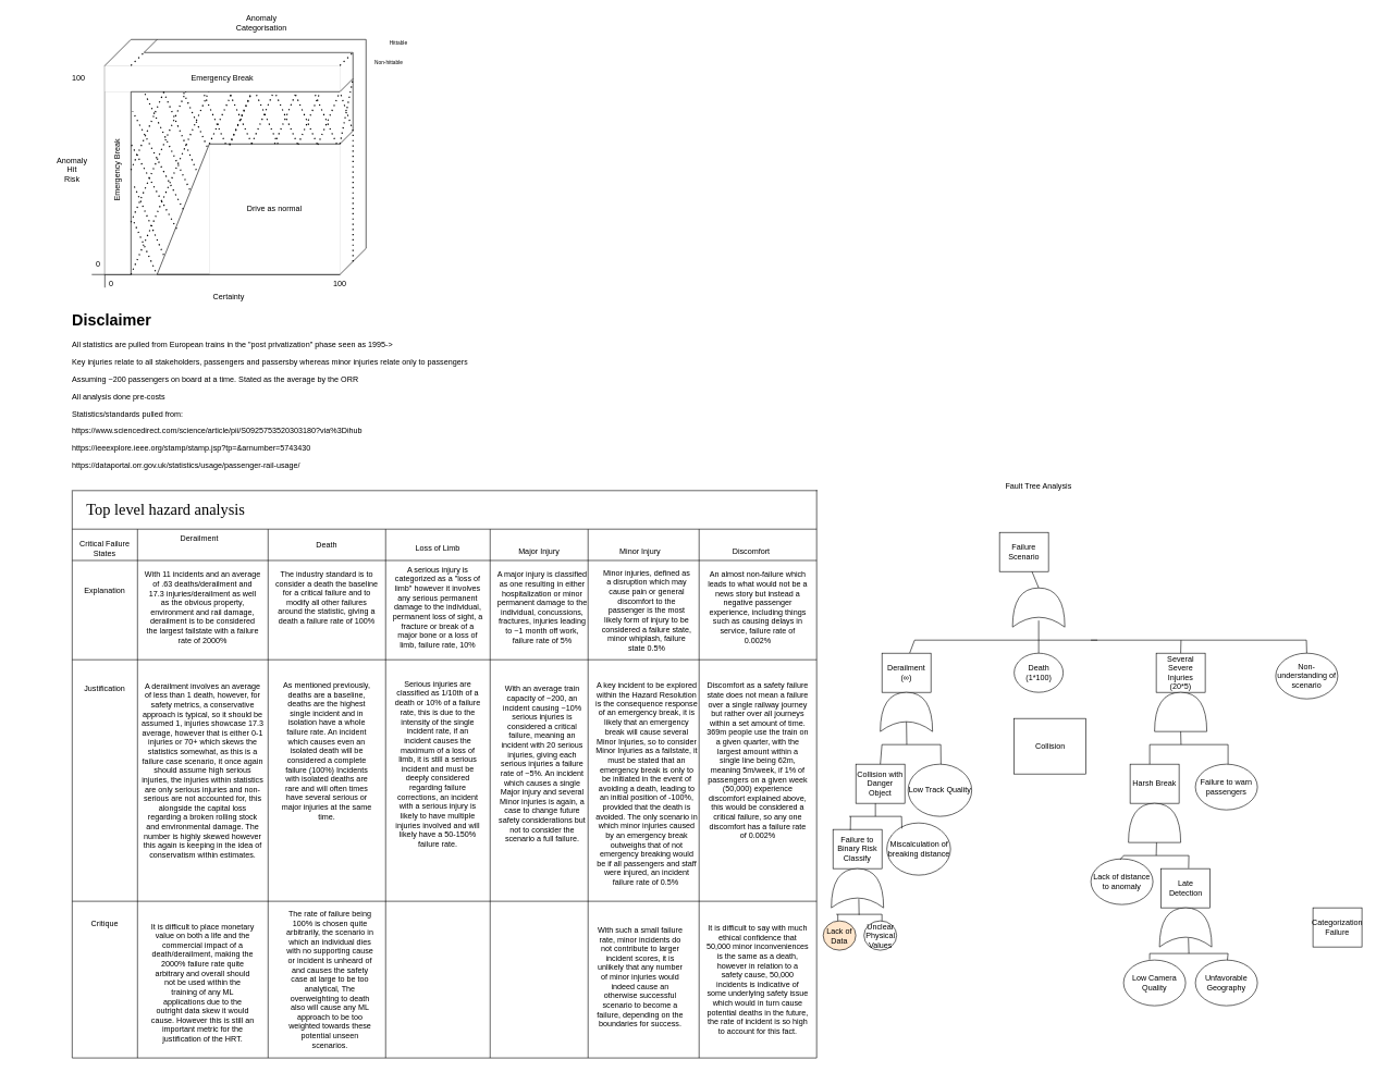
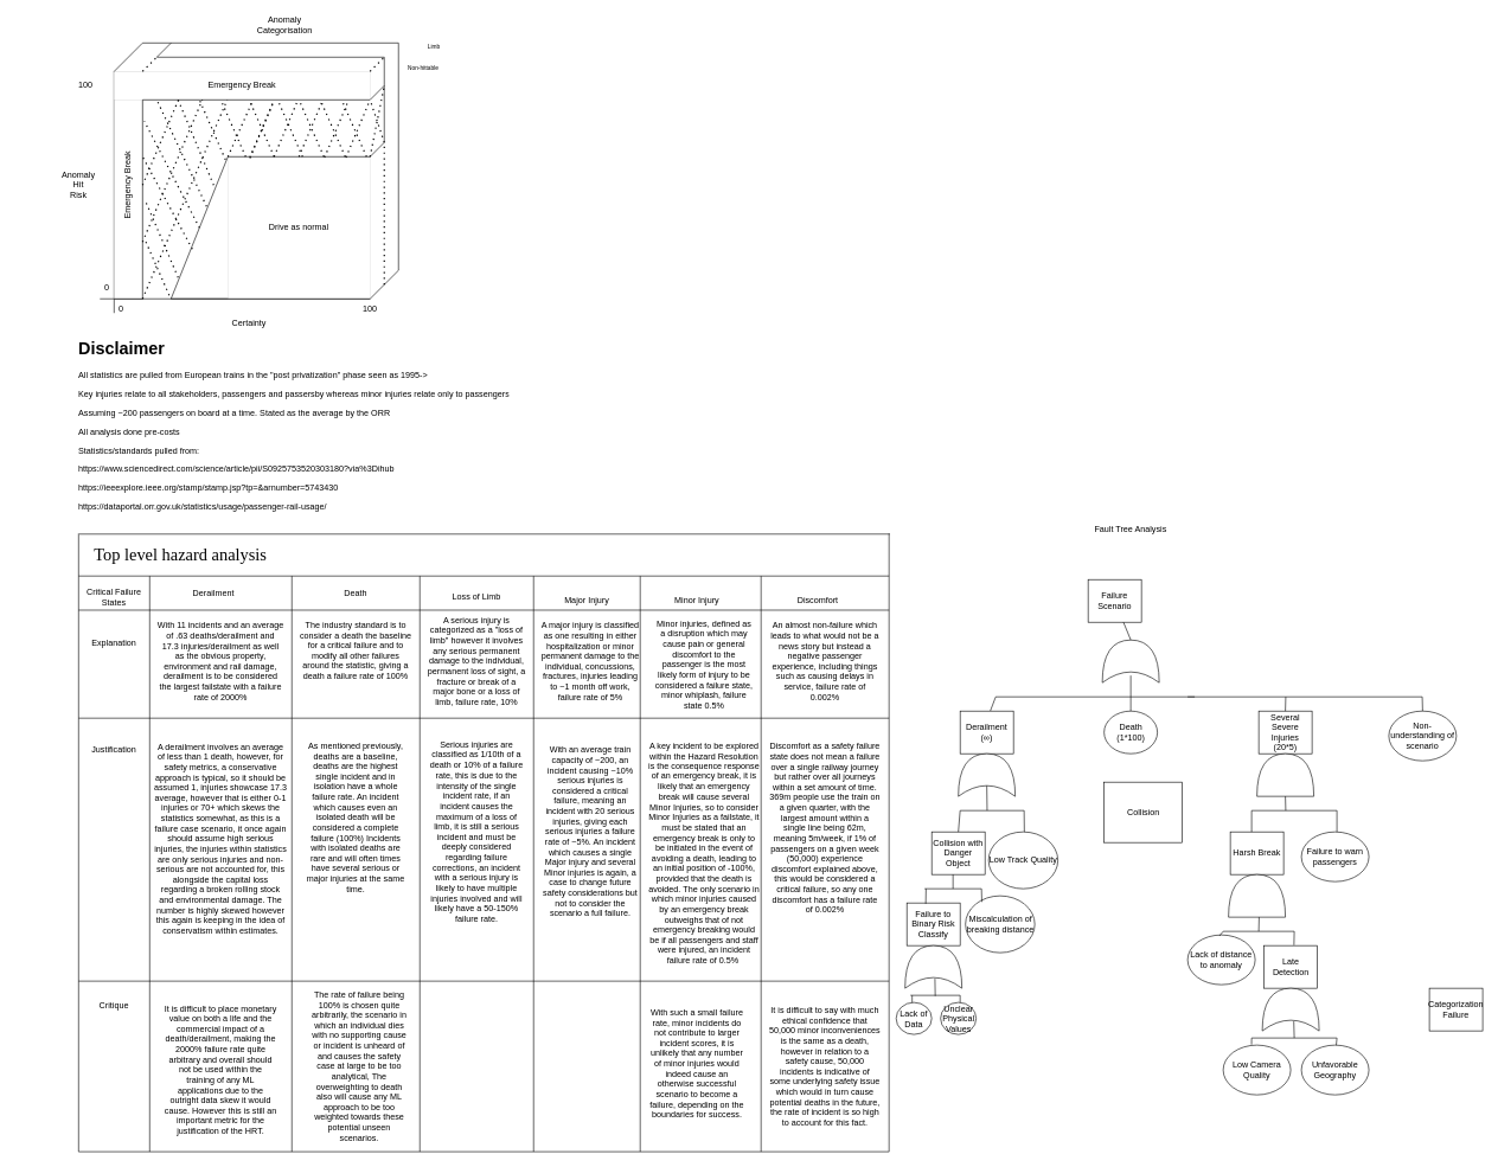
- <mxCell id="47" value="&lt;font style=&quot;font-size: 8px;&quot;&gt;Hittable&lt;/font&gt;" style="text;html=1;strokeColor=none;fillColor=none;align=center;verticalAlign=middle;whiteSpace=wrap;rounded=0;" parent="1" vertex="1"><mxGeometry x="580" y="50" width="60" height="30" as="geometry" /></mxCell>
+ <mxCell id="47" value="&lt;font style=&quot;font-size: 8px;&quot;&gt;Limb&lt;/font&gt;" style="text;html=1;strokeColor=none;fillColor=none;align=center;verticalAlign=middle;whiteSpace=wrap;rounded=0;" parent="1" vertex="1"><mxGeometry x="580" y="50" width="60" height="30" as="geometry" /></mxCell>
- <mxCell id="61" value="Derailment" style="text;html=1;strokeColor=none;fillColor=none;align=center;verticalAlign=middle;whiteSpace=wrap;rounded=0;" vertex="1" parent="1"><mxGeometry x="275" y="810" width="60" height="30" as="geometry" /></mxCell>
+ <mxCell id="61" value="Derailment" style="text;html=1;strokeColor=none;fillColor=none;align=center;verticalAlign=middle;whiteSpace=wrap;rounded=0;" vertex="1" parent="1"><mxGeometry x="270" y="820" width="60" height="30" as="geometry" /></mxCell>
- <mxCell id="145" value="Lack of Data" style="ellipse;whiteSpace=wrap;html=1;fillColor=#ffe6cc;" vertex="1" parent="1"><mxGeometry x="1260" y="1410" width="50" height="45" as="geometry" /></mxCell>
+ <mxCell id="145" value="Lack of Data" style="ellipse;whiteSpace=wrap;html=1;" vertex="1" parent="1"><mxGeometry x="1260" y="1410" width="50" height="45" as="geometry" /></mxCell>
